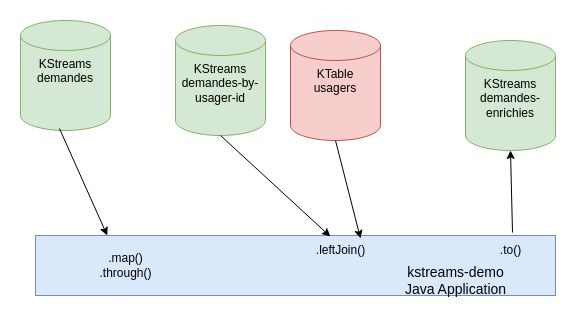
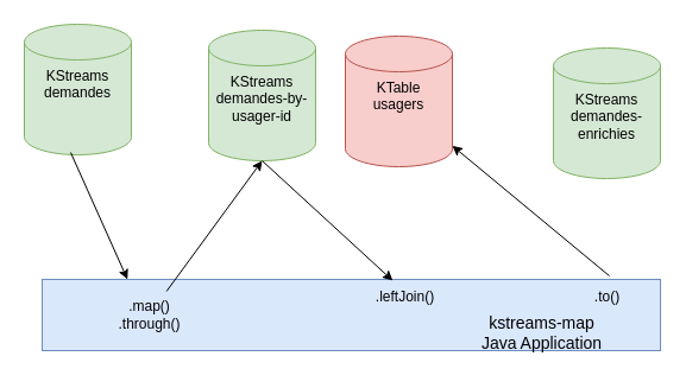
- <mxCell id="12" value="" style="endArrow=classic;html=1;rounded=0;entryX=0.786;entryY=0.1;entryDx=0;entryDy=0;entryPerimeter=0;exitX=0.5;exitY=1;exitDx=0;exitDy=0;exitPerimeter=0;" edge="1" parent="1" source="5" target="10"><mxGeometry width="50" height="50" relative="1" as="geometry"><mxPoint x="160" y="265" as="sourcePoint" /><mxPoint x="240" y="155" as="targetPoint" /></mxGeometry></mxCell>
+ <mxCell id="9" value="" style="endArrow=classic;html=1;rounded=0;entryX=0.5;entryY=1;entryDx=0;entryDy=0;entryPerimeter=0;" edge="1" parent="1" source="8" target="4"><mxGeometry width="50" height="50" relative="1" as="geometry"><mxPoint x="84" y="143" as="sourcePoint" /><mxPoint x="117" y="245" as="targetPoint" /></mxGeometry></mxCell>
- <mxCell id="15" value="" style="endArrow=classic;html=1;rounded=0;entryX=0.5;entryY=1;entryDx=0;entryDy=0;entryPerimeter=0;exitX=0.55;exitY=-0.1;exitDx=0;exitDy=0;exitPerimeter=0;" edge="1" parent="1" source="13" target="6"><mxGeometry width="50" height="50" relative="1" as="geometry"><mxPoint x="510" y="225" as="sourcePoint" /><mxPoint x="340" y="246" as="targetPoint" /></mxGeometry></mxCell>
+ <mxCell id="15" value="" style="endArrow=classic;html=1;rounded=0;exitX=0.55;exitY=-0.1;exitDx=0;exitDy=0;exitPerimeter=0;" edge="1" parent="1" source="13" target="5"><mxGeometry width="50" height="50" relative="1" as="geometry"><mxPoint x="510" y="225" as="sourcePoint" /><mxPoint x="340" y="246" as="targetPoint" /></mxGeometry></mxCell>
- <mxCell id="14" value="&lt;font style=&quot;font-size: 14px;&quot;&gt;kstreams-demo&lt;br&gt;Java Application&lt;/font&gt;" style="text;html=1;align=center;verticalAlign=middle;resizable=0;points=[];autosize=1;strokeColor=none;fillColor=none;" vertex="1" parent="1"><mxGeometry x="395" y="255" width="120" height="50" as="geometry" /></mxCell>
+ <mxCell id="14" value="&lt;font style=&quot;font-size: 14px;&quot;&gt;kstreams-map&lt;br&gt;Java Application&lt;/font&gt;" style="text;html=1;align=center;verticalAlign=middle;resizable=0;points=[];autosize=1;strokeColor=none;fillColor=none;" vertex="1" parent="1"><mxGeometry x="395" y="255" width="120" height="50" as="geometry" /></mxCell>
